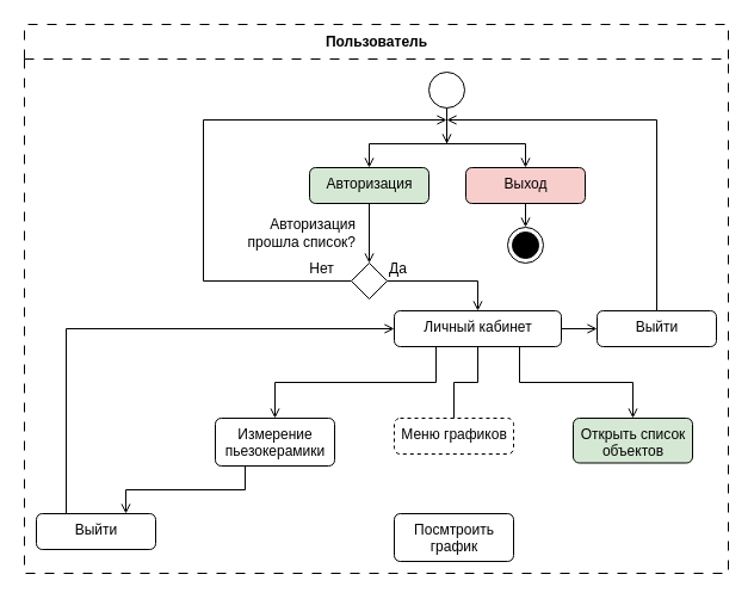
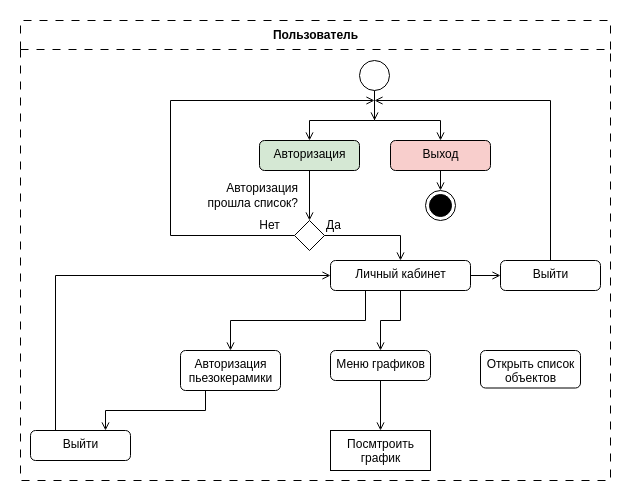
- <mxCell id="25" style="edgeStyle=orthogonalEdgeStyle;rounded=0;orthogonalLoop=1;jettySize=auto;html=1;exitX=0.75;exitY=1;exitDx=0;exitDy=0;entryX=0.5;entryY=0;entryDx=0;entryDy=0;startArrow=none;startFill=0;endArrow=open;endFill=0;" parent="1" source="28" target="20" edge="1"><mxGeometry relative="1" as="geometry" /></mxCell>
- <mxCell id="24" style="edgeStyle=orthogonalEdgeStyle;rounded=0;orthogonalLoop=1;jettySize=auto;html=1;exitX=0.5;exitY=1;exitDx=0;exitDy=0;entryX=0.5;entryY=0;entryDx=0;entryDy=0;startArrow=none;startFill=0;endArrow=none;endFill=0;" parent="1" source="28" target="19" edge="1"><mxGeometry relative="1" as="geometry" /></mxCell>
+ <mxCell id="24" style="edgeStyle=orthogonalEdgeStyle;rounded=0;orthogonalLoop=1;jettySize=auto;html=1;exitX=0.5;exitY=1;exitDx=0;exitDy=0;entryX=0.5;entryY=0;entryDx=0;entryDy=0;startArrow=none;startFill=0;endArrow=open;endFill=0;" parent="1" source="28" target="19" edge="1"><mxGeometry relative="1" as="geometry" /></mxCell>
- <mxCell id="19" value="Меню графиков" style="html=1;align=center;verticalAlign=top;rounded=1;absoluteArcSize=1;arcSize=10;dashed=1;" parent="1" vertex="1"><mxGeometry x="330" y="350" width="100" height="30" as="geometry" /></mxCell>
+ <mxCell id="19" value="Меню графиков" style="html=1;align=center;verticalAlign=top;rounded=1;absoluteArcSize=1;arcSize=10;dashed=0;" parent="1" vertex="1"><mxGeometry x="330" y="350" width="100" height="30" as="geometry" /></mxCell>
- <mxCell id="20" value="Открыть список&lt;br&gt;объектов" style="html=1;align=center;verticalAlign=top;rounded=1;absoluteArcSize=1;arcSize=10;dashed=0;fillColor=#d5e8d4;" parent="1" vertex="1"><mxGeometry x="480" y="350" width="100" height="37.5" as="geometry" /></mxCell>
+ <mxCell id="20" value="Открыть список&lt;br&gt;объектов" style="html=1;align=center;verticalAlign=top;rounded=1;absoluteArcSize=1;arcSize=10;dashed=0;" parent="1" vertex="1"><mxGeometry x="480" y="350" width="100" height="37.5" as="geometry" /></mxCell>
- <mxCell id="17" value="Измерение&lt;br&gt;пьезокерамики" style="html=1;align=center;verticalAlign=top;rounded=1;absoluteArcSize=1;arcSize=10;dashed=0;" parent="1" vertex="1"><mxGeometry x="180" y="350" width="100" height="40" as="geometry" /></mxCell>
+ <mxCell id="17" value="Авторизация&lt;br&gt;пьезокерамики" style="html=1;align=center;verticalAlign=top;rounded=1;absoluteArcSize=1;arcSize=10;dashed=0;" parent="1" vertex="1"><mxGeometry x="180" y="350" width="100" height="40" as="geometry" /></mxCell>
+ <mxCell id="18" style="edgeStyle=orthogonalEdgeStyle;rounded=0;orthogonalLoop=1;jettySize=auto;html=1;exitX=0.5;exitY=1;exitDx=0;exitDy=0;entryX=0.5;entryY=0;entryDx=0;entryDy=0;startArrow=none;startFill=0;endArrow=open;endFill=0;" parent="1" source="19" target="29" edge="1"><mxGeometry relative="1" as="geometry" /></mxCell>
- <mxCell id="29" value="Посмтроить&lt;br&gt;график" style="html=1;align=center;verticalAlign=top;rounded=1;absoluteArcSize=1;arcSize=10;dashed=0;" parent="1" vertex="1"><mxGeometry x="330" y="430" width="100" height="40" as="geometry" /></mxCell>
+ <mxCell id="29" value="Посмтроить&lt;br&gt;график" style="html=1;align=center;verticalAlign=top;absoluteArcSize=1;arcSize=10;dashed=0;rounded=0;" parent="1" vertex="1"><mxGeometry x="330" y="430" width="100" height="40" as="geometry" /></mxCell>
